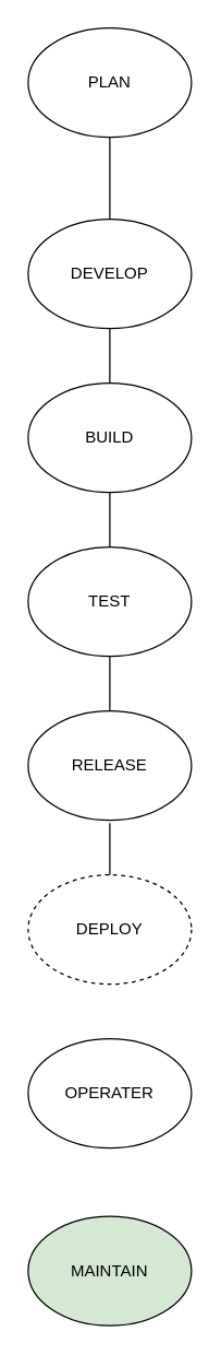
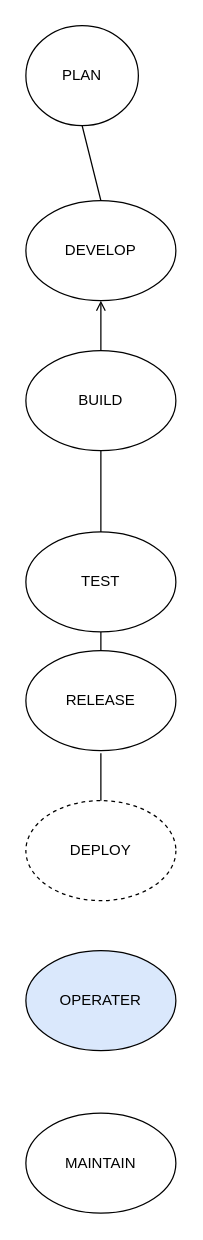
- <mxCell id="9" value="PLAN" style="ellipse;whiteSpace=wrap;html=1;" vertex="1" parent="1"><mxGeometry x="20" y="20" width="120" height="80" as="geometry" /></mxCell>
+ <mxCell id="9" value="PLAN" style="ellipse;whiteSpace=wrap;html=1;" vertex="1" parent="1"><mxGeometry x="20" y="20" width="90" height="80" as="geometry" /></mxCell>
- <mxCell id="11" value="" style="endArrow=none;html=1;rounded=0;entryX=0.5;entryY=1;entryDx=0;entryDy=0;exitX=0.5;exitY=0;exitDx=0;exitDy=0;" edge="1" parent="1" source="6" target="3"><mxGeometry width="50" height="50" relative="1" as="geometry"><mxPoint x="50" y="300" as="sourcePoint" /><mxPoint x="100" y="250" as="targetPoint" /></mxGeometry></mxCell>
+ <mxCell id="11" value="" style="endArrow=open;html=1;rounded=0;entryX=0.5;entryY=1;entryDx=0;entryDy=0;exitX=0.5;exitY=0;exitDx=0;exitDy=0;" edge="1" parent="1" source="6" target="3"><mxGeometry width="50" height="50" relative="1" as="geometry"><mxPoint x="50" y="300" as="sourcePoint" /><mxPoint x="100" y="250" as="targetPoint" /></mxGeometry></mxCell>
- <mxCell id="5" value="TEST" style="ellipse;whiteSpace=wrap;html=1;" vertex="1" parent="1"><mxGeometry x="20" y="400" width="120" height="80" as="geometry" /></mxCell>
+ <mxCell id="5" value="TEST" style="ellipse;whiteSpace=wrap;html=1;" vertex="1" parent="1"><mxGeometry x="20" y="425" width="120" height="80" as="geometry" /></mxCell>
- <mxCell id="8" value="OPERATER" style="ellipse;whiteSpace=wrap;html=1;" vertex="1" parent="1"><mxGeometry x="20" y="760" width="120" height="80" as="geometry" /></mxCell>
+ <mxCell id="8" value="OPERATER" style="ellipse;whiteSpace=wrap;html=1;fillColor=#dae8fc;" vertex="1" parent="1"><mxGeometry x="20" y="760" width="120" height="80" as="geometry" /></mxCell>
- <mxCell id="2" value="MAINTAIN" style="ellipse;whiteSpace=wrap;html=1;fillColor=#d5e8d4;" vertex="1" parent="1"><mxGeometry x="20" y="890" width="120" height="80" as="geometry" /></mxCell>
+ <mxCell id="2" value="MAINTAIN" style="ellipse;whiteSpace=wrap;html=1;" vertex="1" parent="1"><mxGeometry x="20" y="890" width="120" height="80" as="geometry" /></mxCell>
